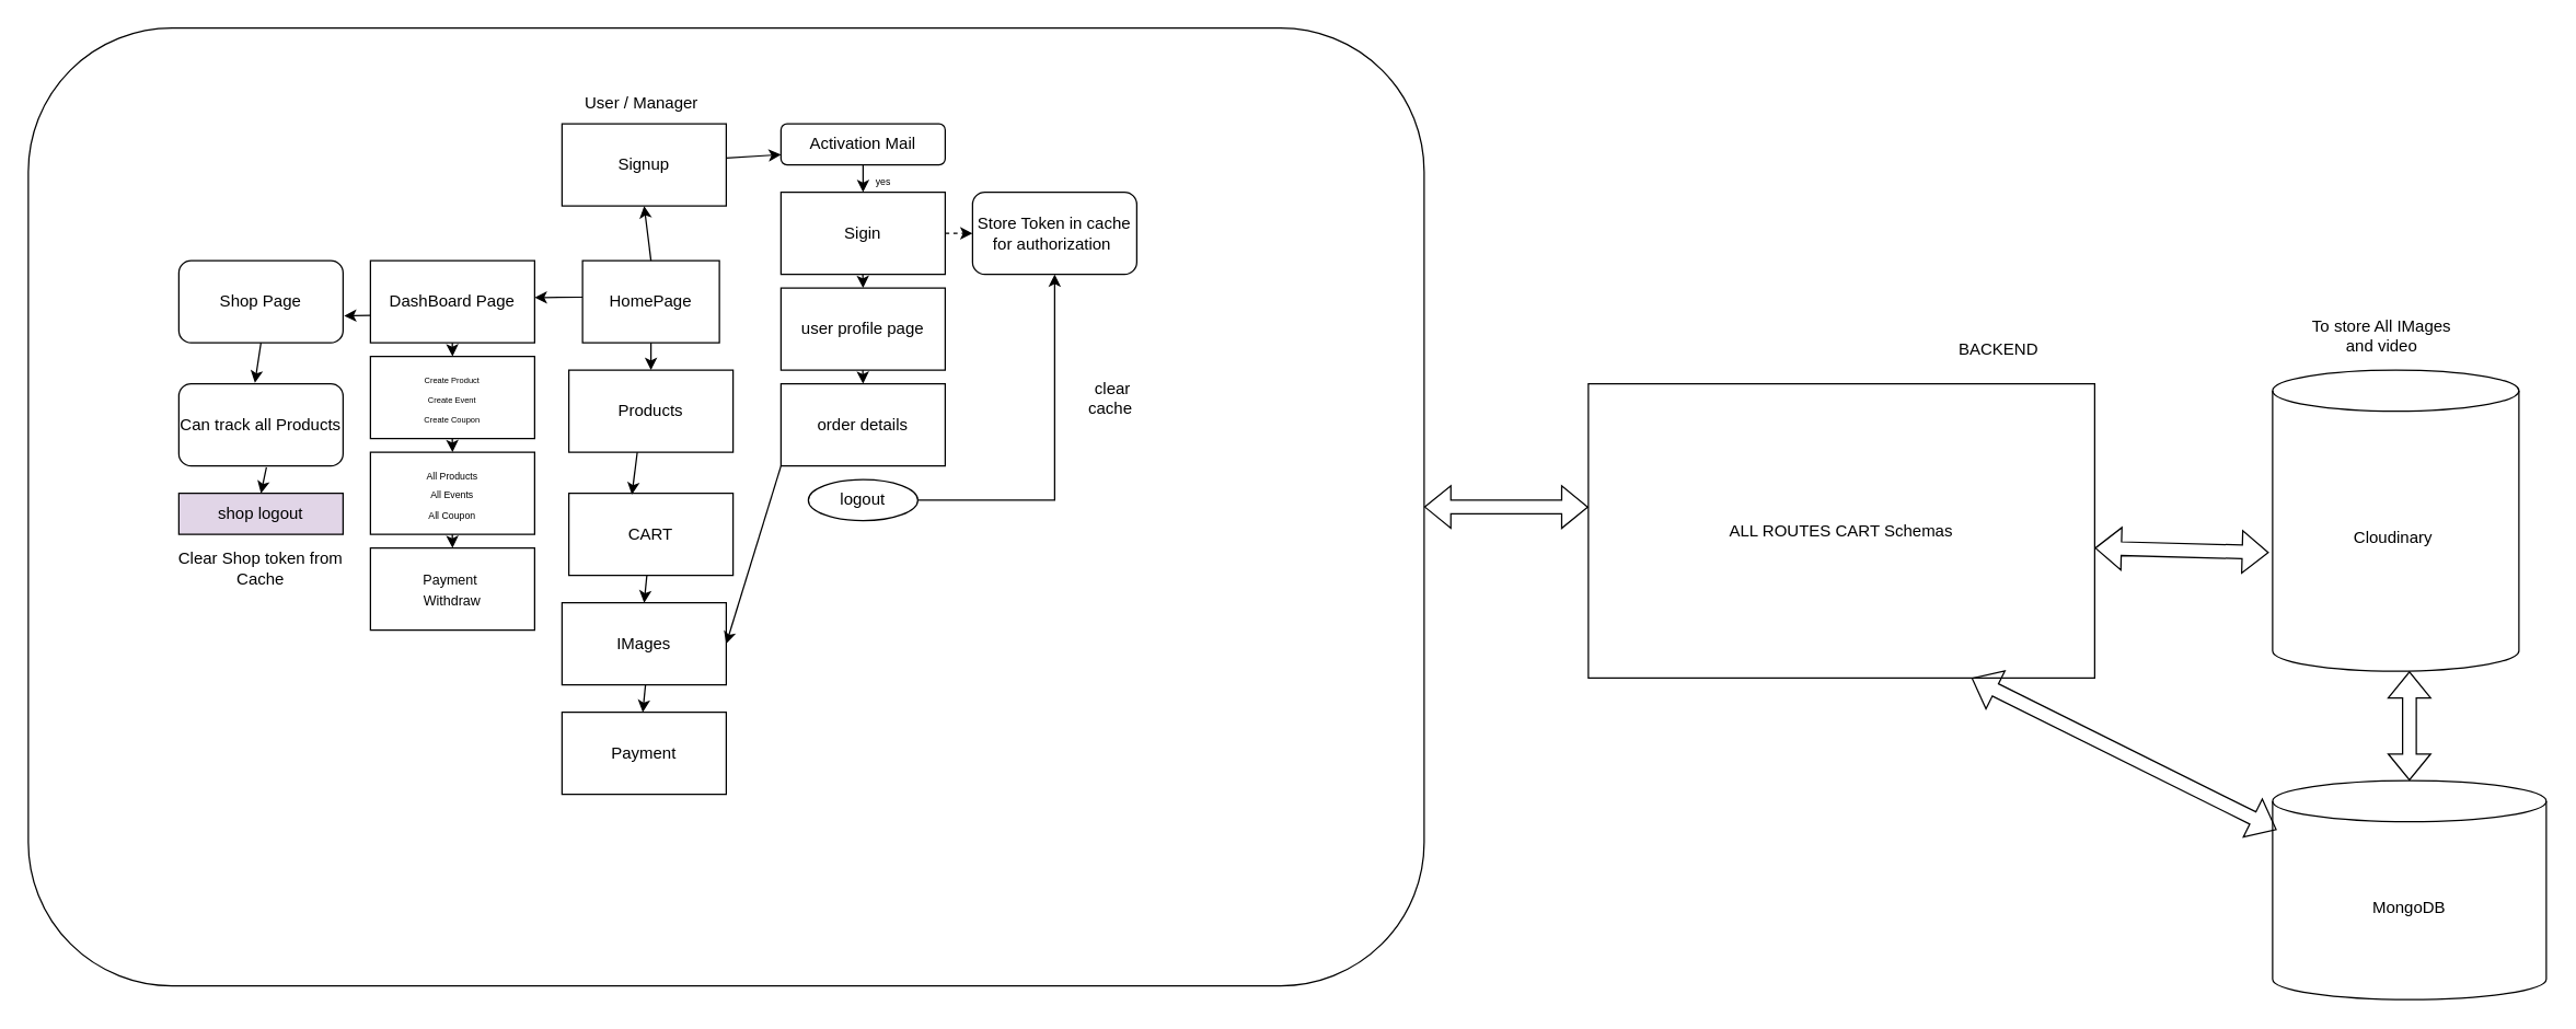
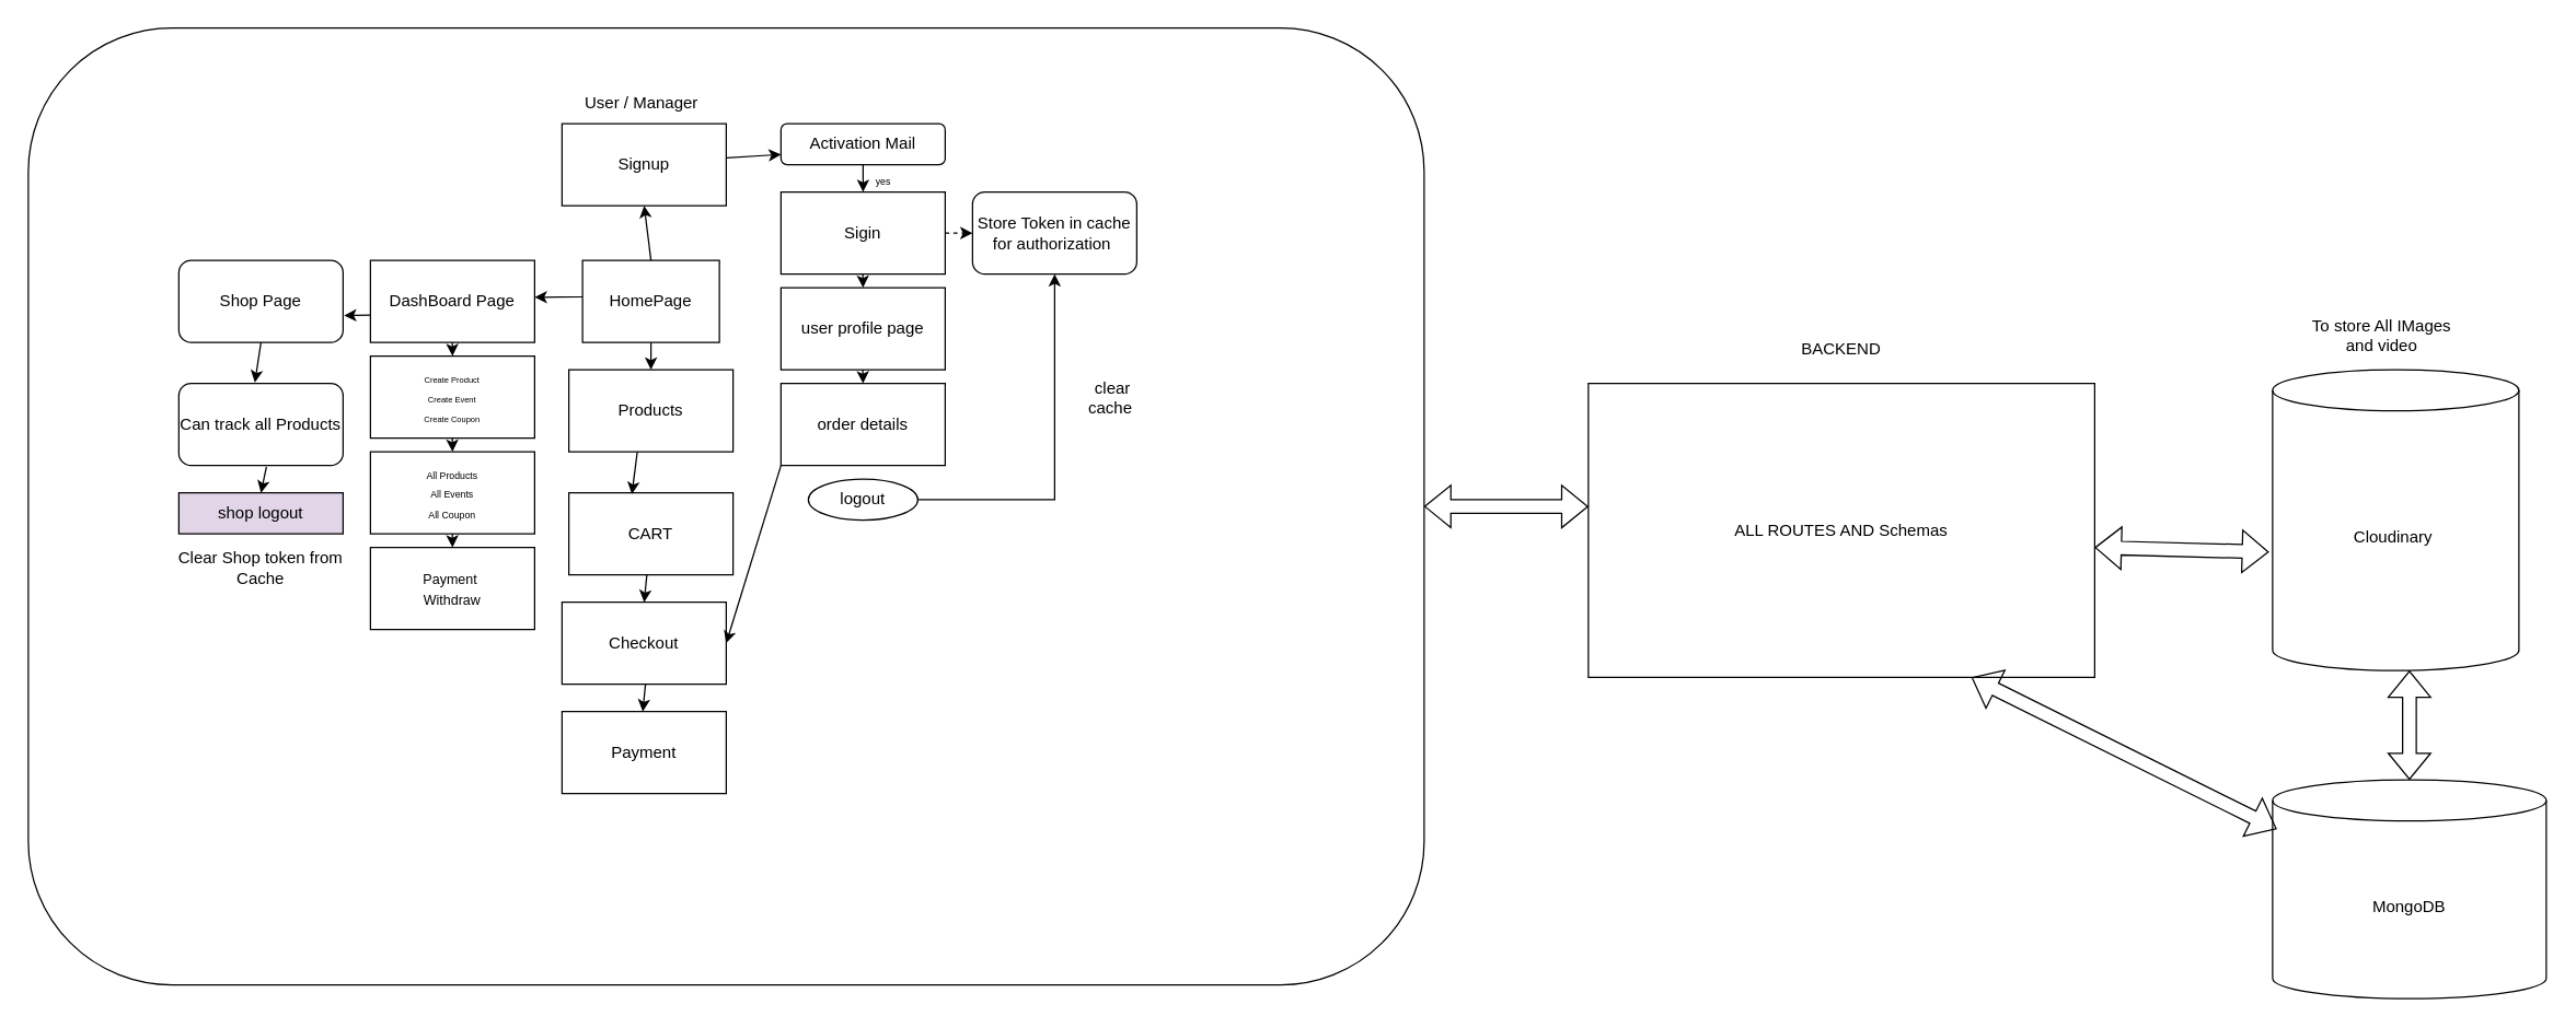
- <mxCell id="46" value="BACKEND" style="text;html=1;strokeColor=none;fillColor=none;align=center;verticalAlign=middle;whiteSpace=wrap;rounded=0;" vertex="1" parent="1"><mxGeometry x="1430" y="240" width="60" height="30" as="geometry" /></mxCell>
+ <mxCell id="46" value="BACKEND" style="text;html=1;strokeColor=none;fillColor=none;align=center;verticalAlign=middle;whiteSpace=wrap;rounded=0;" vertex="1" parent="1"><mxGeometry x="1315" y="240" width="60" height="30" as="geometry" /></mxCell>
- <mxCell id="45" value="ALL ROUTES CART Schemas" style="rounded=0;whiteSpace=wrap;html=1;" vertex="1" parent="1"><mxGeometry x="1160" y="280" width="370" height="215" as="geometry" /></mxCell>
+ <mxCell id="45" value="ALL ROUTES AND Schemas" style="rounded=0;whiteSpace=wrap;html=1;" vertex="1" parent="1"><mxGeometry x="1160" y="280" width="370" height="215" as="geometry" /></mxCell>
- <mxCell id="23" value="IMages" style="rounded=0;whiteSpace=wrap;html=1;" vertex="1" parent="1"><mxGeometry x="410" y="440" width="120" height="60" as="geometry" /></mxCell>
+ <mxCell id="23" value="Checkout" style="rounded=0;whiteSpace=wrap;html=1;" vertex="1" parent="1"><mxGeometry x="410" y="440" width="120" height="60" as="geometry" /></mxCell>
